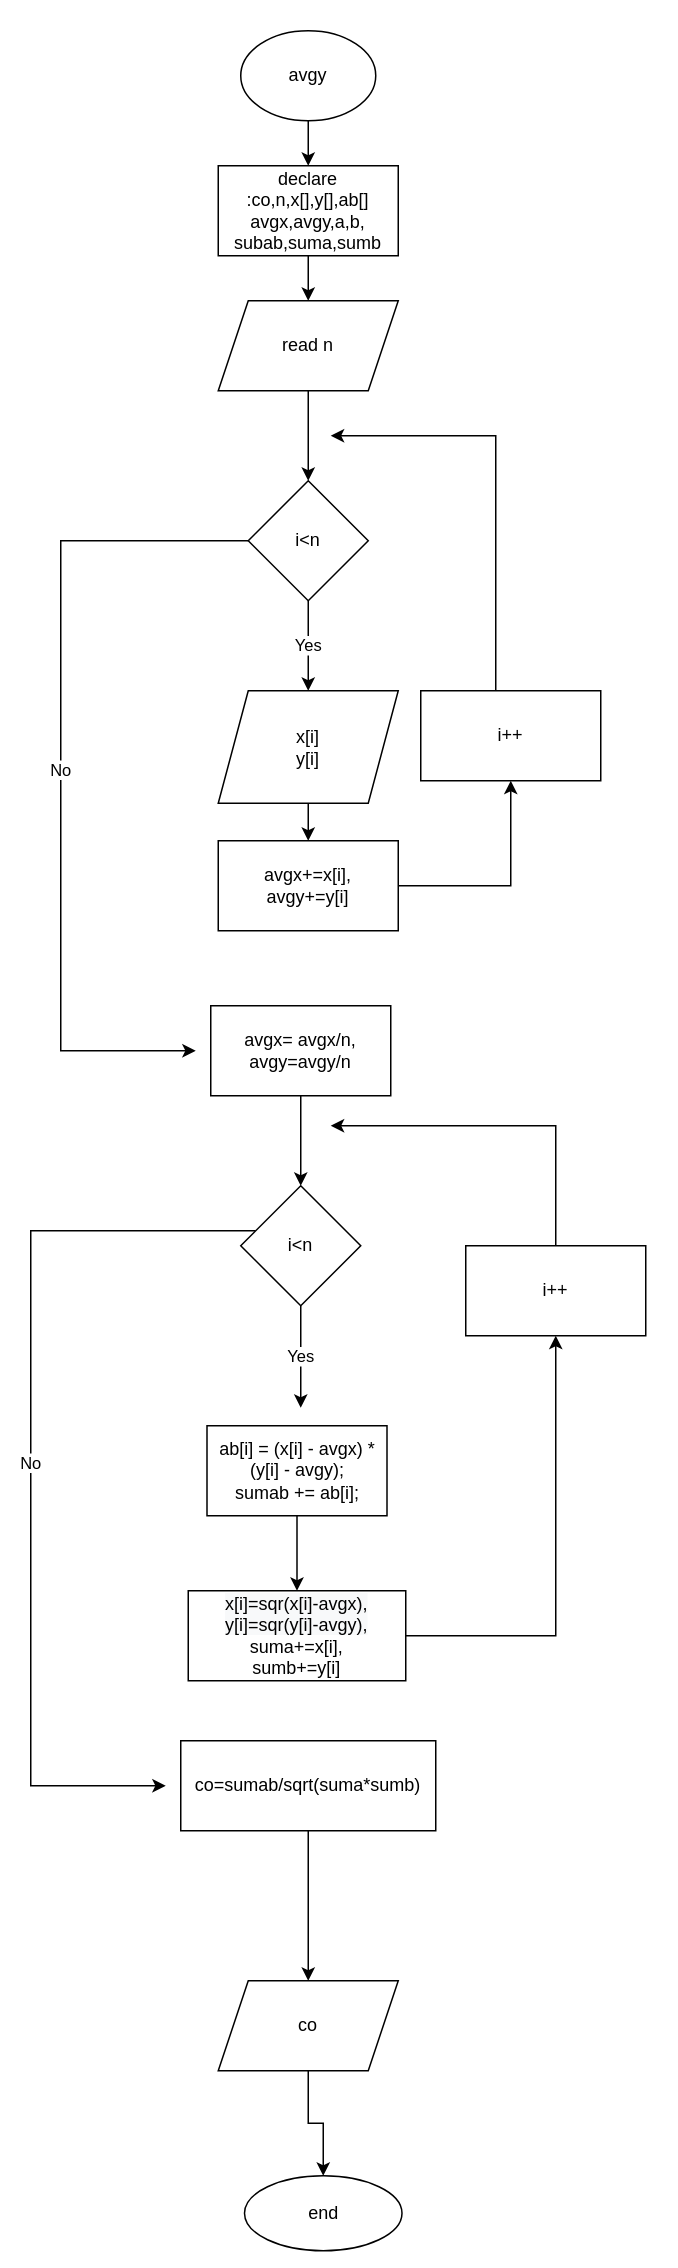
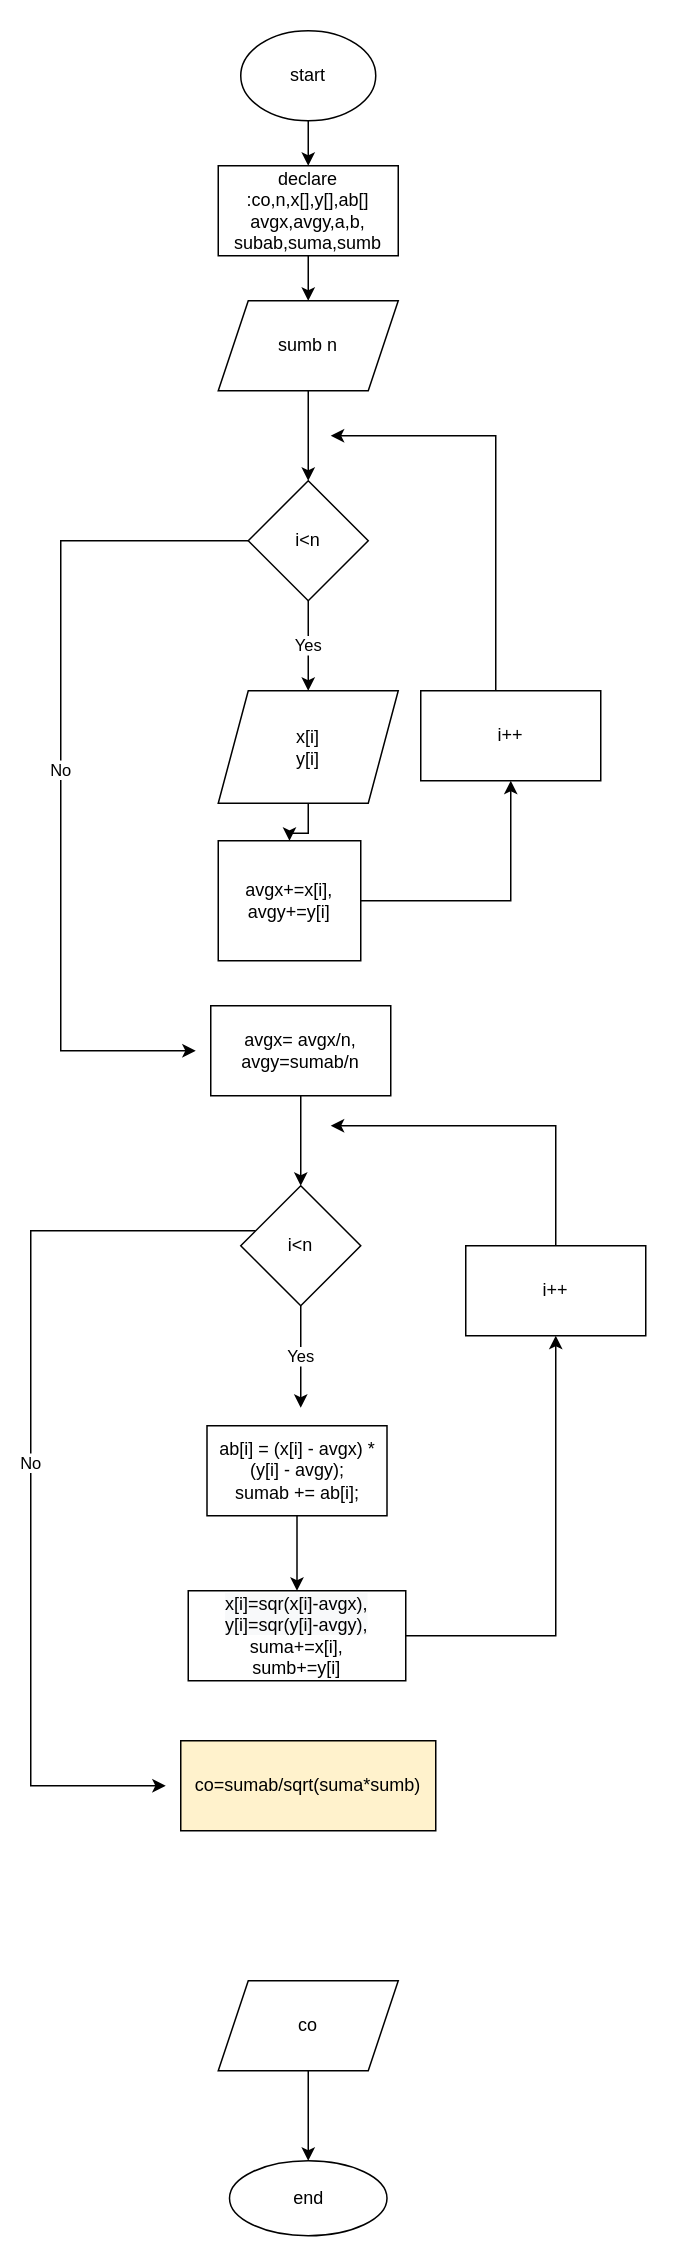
- <mxCell id="3" value="avgy" style="ellipse;whiteSpace=wrap;html=1;" parent="1" vertex="1"><mxGeometry x="160" y="20" width="90" height="60" as="geometry" /></mxCell>
+ <mxCell id="3" value="start" style="ellipse;whiteSpace=wrap;html=1;" parent="1" vertex="1"><mxGeometry x="160" y="20" width="90" height="60" as="geometry" /></mxCell>
- <mxCell id="7" value="read n" style="shape=parallelogram;perimeter=parallelogramPerimeter;whiteSpace=wrap;html=1;fixedSize=1;" parent="1" vertex="1"><mxGeometry x="145" y="200" width="120" height="60" as="geometry" /></mxCell>
+ <mxCell id="7" value="sumb n" style="shape=parallelogram;perimeter=parallelogramPerimeter;whiteSpace=wrap;html=1;fixedSize=1;" parent="1" vertex="1"><mxGeometry x="145" y="200" width="120" height="60" as="geometry" /></mxCell>
- <mxCell id="14" value="avgx+=x[i],&lt;br&gt;avgy+=y[i]" style="rounded=0;whiteSpace=wrap;html=1;" parent="1" vertex="1"><mxGeometry x="145" y="560" width="120" height="60" as="geometry" /></mxCell>
+ <mxCell id="14" value="avgx+=x[i],&lt;br&gt;avgy+=y[i]" style="rounded=0;whiteSpace=wrap;html=1;" parent="1" vertex="1"><mxGeometry x="145" y="560" width="95" height="80" as="geometry" /></mxCell>
- <mxCell id="18" value="avgx= avgx/n,&lt;br&gt;avgy=avgy/n" style="rounded=0;whiteSpace=wrap;html=1;" parent="1" vertex="1"><mxGeometry x="140" y="670" width="120" height="60" as="geometry" /></mxCell>
+ <mxCell id="18" value="avgx= avgx/n,&lt;br&gt;avgy=sumab/n" style="rounded=0;whiteSpace=wrap;html=1;" parent="1" vertex="1"><mxGeometry x="140" y="670" width="120" height="60" as="geometry" /></mxCell>
- <mxCell id="27" value="co=sumab/sqrt(suma*sumb)" style="rounded=0;whiteSpace=wrap;html=1;" parent="1" vertex="1"><mxGeometry x="120" y="1160" width="170" height="60" as="geometry" /></mxCell>
+ <mxCell id="27" value="co=sumab/sqrt(suma*sumb)" style="rounded=0;whiteSpace=wrap;html=1;fillColor=#fff2cc;" parent="1" vertex="1"><mxGeometry x="120" y="1160" width="170" height="60" as="geometry" /></mxCell>
- <mxCell id="26" value="" style="edgeStyle=orthogonalEdgeStyle;rounded=0;orthogonalLoop=1;jettySize=auto;html=1;" parent="1" source="27" target="29" edge="1"><mxGeometry relative="1" as="geometry" /></mxCell>
- <mxCell id="30" value="end" style="ellipse;whiteSpace=wrap;html=1;rounded=0;" parent="1" vertex="1"><mxGeometry x="162.5" y="1450" width="105" height="50" as="geometry" /></mxCell>
+ <mxCell id="30" value="end" style="ellipse;whiteSpace=wrap;html=1;rounded=0;" parent="1" vertex="1"><mxGeometry x="152.5" y="1440" width="105" height="50" as="geometry" /></mxCell>
